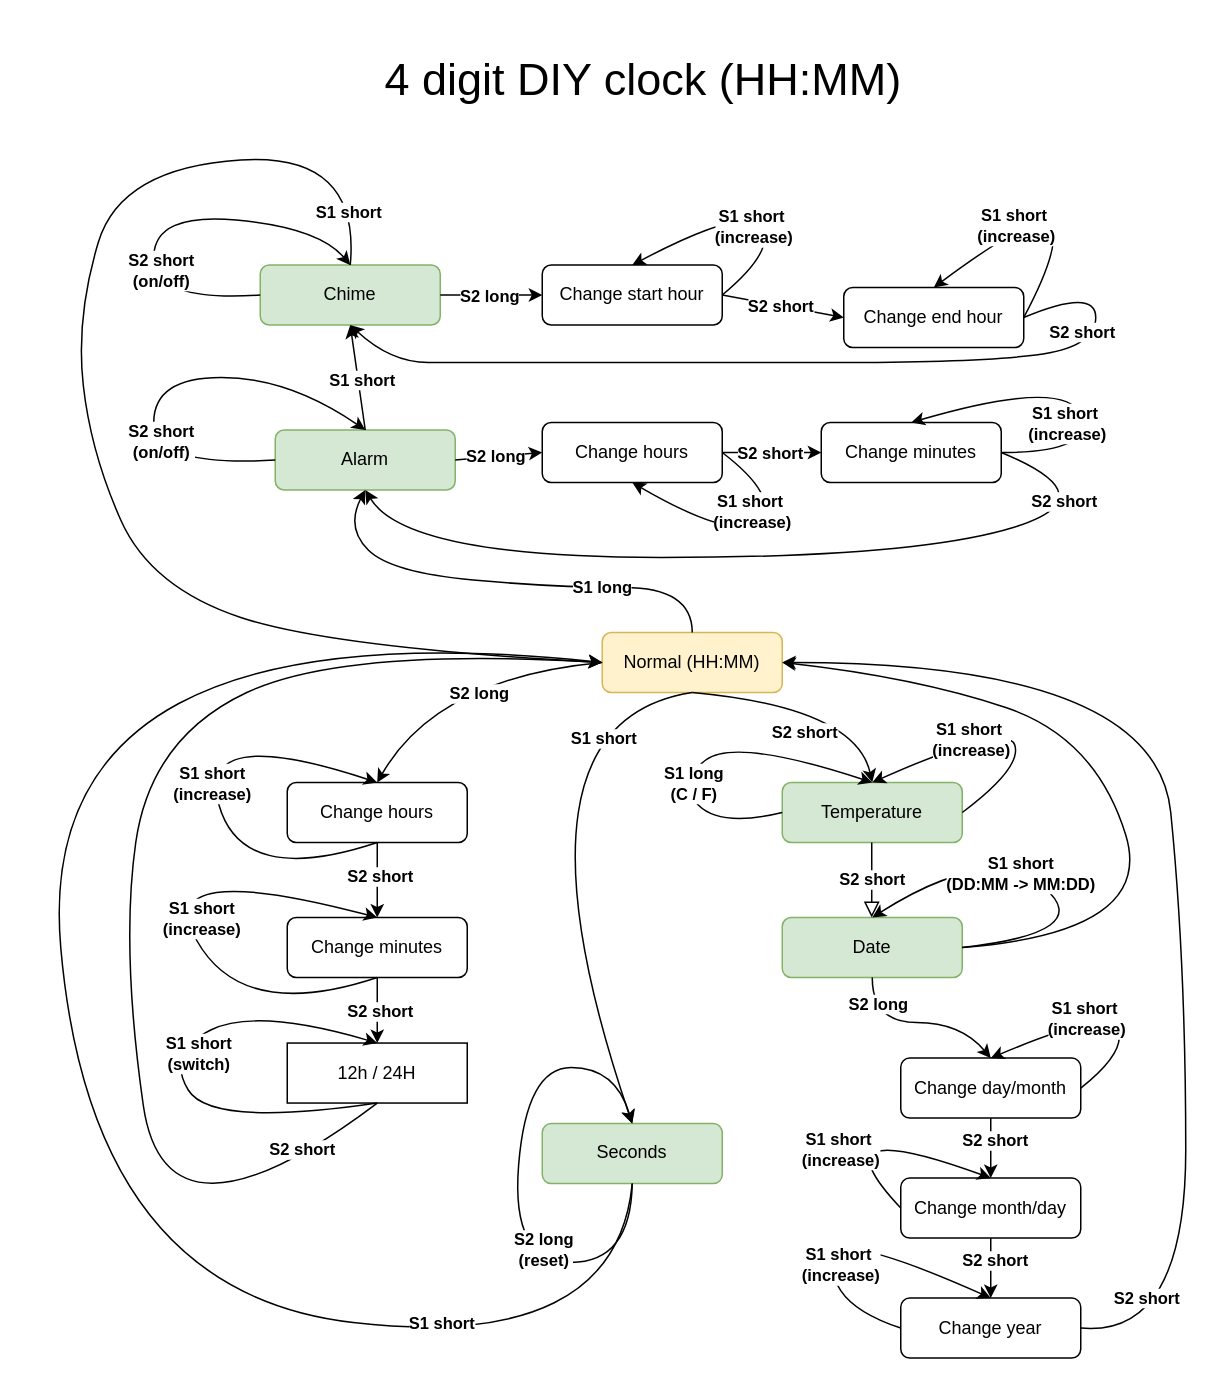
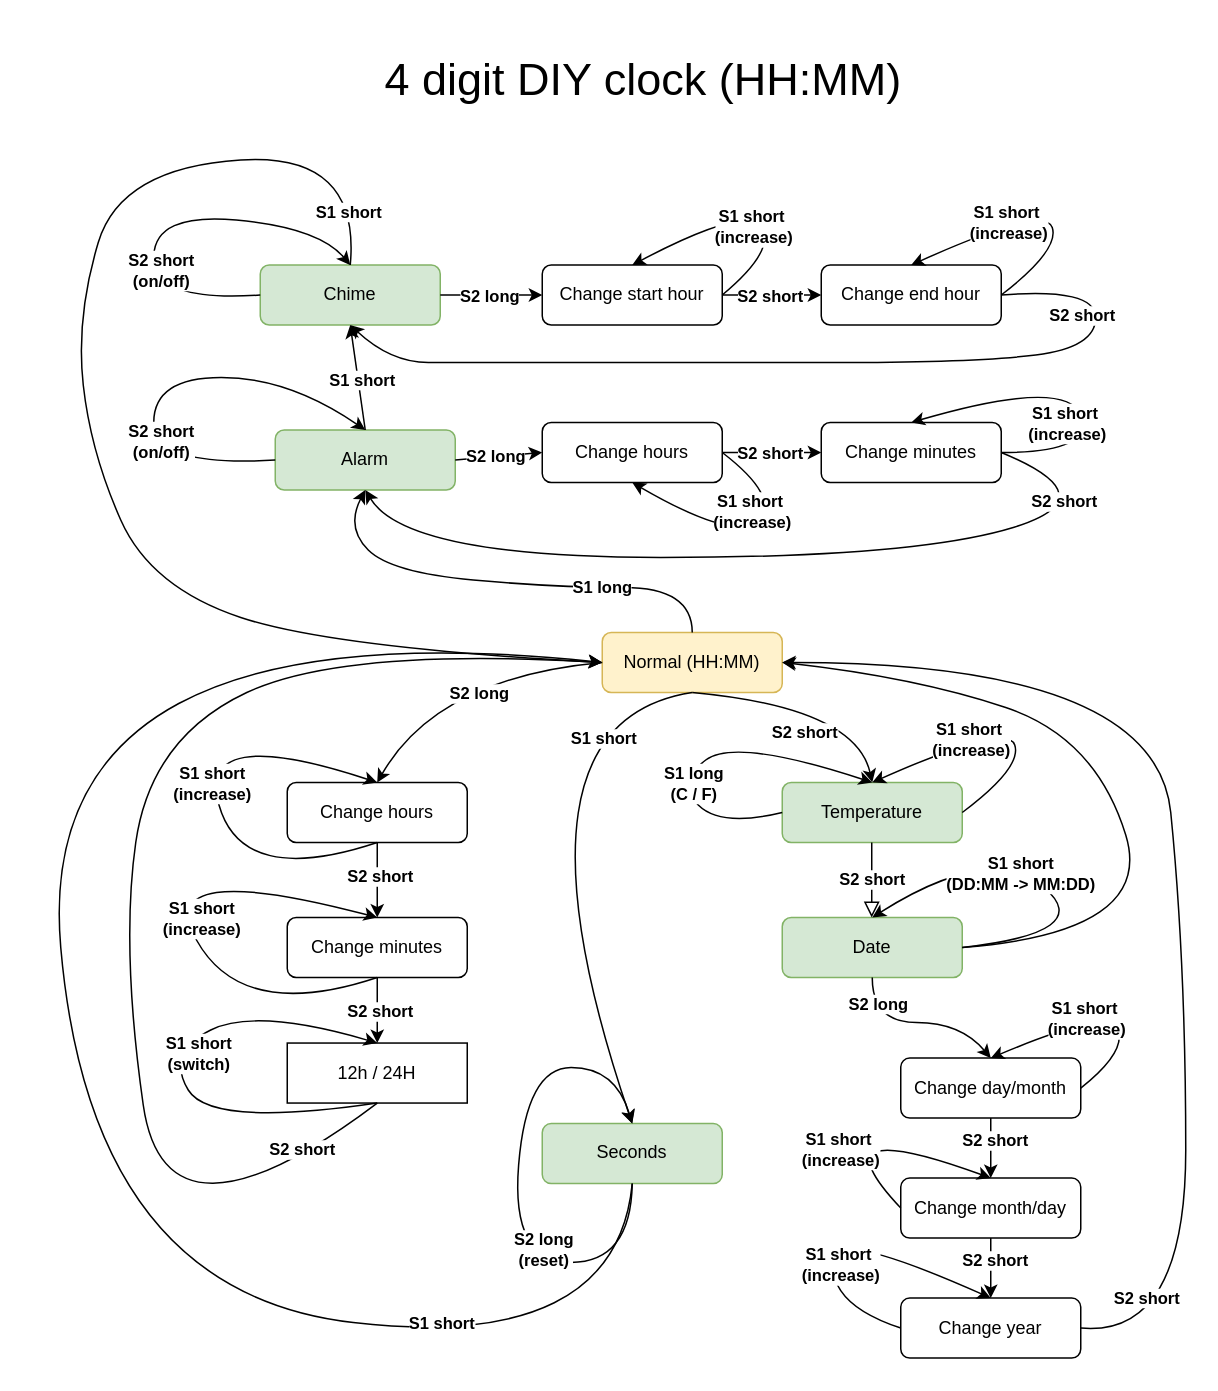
- <mxCell id="73" value="Change end hour" style="rounded=1;whiteSpace=wrap;html=1;fontSize=12;glass=0;strokeWidth=1;shadow=0;" parent="1" vertex="1"><mxGeometry x="562" y="191" width="120" height="40" as="geometry" /></mxCell>
+ <mxCell id="73" value="Change end hour" style="rounded=1;whiteSpace=wrap;html=1;fontSize=12;glass=0;strokeWidth=1;shadow=0;" parent="1" vertex="1"><mxGeometry x="547" y="176" width="120" height="40" as="geometry" /></mxCell>
